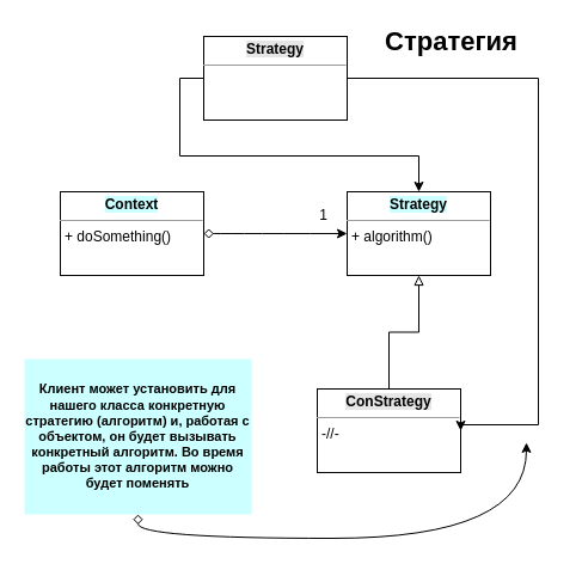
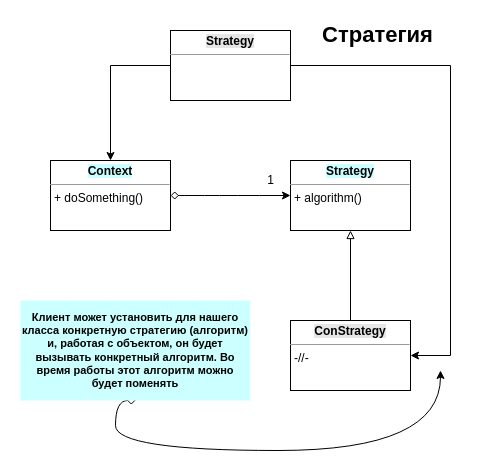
- <mxCell id="7" style="edgeStyle=orthogonalEdgeStyle;rounded=0;orthogonalLoop=1;jettySize=auto;html=1;exitX=0;exitY=0.5;exitDx=0;exitDy=0;endArrow=classic;endFill=1;" edge="1" parent="1" source="9" target="4"><mxGeometry relative="1" as="geometry" /></mxCell>
+ <mxCell id="7" style="edgeStyle=orthogonalEdgeStyle;rounded=0;orthogonalLoop=1;jettySize=auto;html=1;exitX=0;exitY=0.5;exitDx=0;exitDy=0;endArrow=classic;endFill=1;" edge="1" parent="1" source="9" target="3"><mxGeometry relative="1" as="geometry" /></mxCell>
- <mxCell id="6" value="&lt;p style=&quot;margin:0px;margin-top:4px;text-align:center;&quot;&gt;&lt;b style=&quot;background-color: rgb(230, 230, 230);&quot;&gt;ConStrategy&lt;/b&gt;&lt;/p&gt;&lt;hr size=&quot;1&quot;&gt;&lt;p style=&quot;margin:0px;margin-left:4px;&quot;&gt;-//-&lt;/p&gt;" style="verticalAlign=top;align=left;overflow=fill;fontSize=12;fontFamily=Helvetica;html=1;" vertex="1" parent="1"><mxGeometry x="265" y="325" width="120" height="70" as="geometry" /></mxCell>
+ <mxCell id="6" value="&lt;p style=&quot;margin:0px;margin-top:4px;text-align:center;&quot;&gt;&lt;b style=&quot;background-color: rgb(230, 230, 230);&quot;&gt;ConStrategy&lt;/b&gt;&lt;/p&gt;&lt;hr size=&quot;1&quot;&gt;&lt;p style=&quot;margin:0px;margin-left:4px;&quot;&gt;-//-&lt;/p&gt;" style="verticalAlign=top;align=left;overflow=fill;fontSize=12;fontFamily=Helvetica;html=1;" vertex="1" parent="1"><mxGeometry x="290" y="320" width="120" height="70" as="geometry" /></mxCell>
- <mxCell id="12" value="Клиент может установить для нашего класса конкретную стратегию (алгоритм) и, работая с объектом, он будет вызывать конкретный алгоритм. Во время работы этот алгоритм можно будет поменять" style="text;html=1;strokeColor=none;fillColor=#CCFFFF;align=center;verticalAlign=middle;whiteSpace=wrap;rounded=0;fontSize=11;fontStyle=1" vertex="1" parent="1"><mxGeometry x="20" y="300" width="190" height="130" as="geometry" /></mxCell>
+ <mxCell id="12" value="Клиент может установить для нашего класса конкретную стратегию (алгоритм) и, работая с объектом, он будет вызывать конкретный алгоритм. Во время работы этот алгоритм можно будет поменять" style="text;html=1;strokeColor=none;fillColor=#CCFFFF;align=center;verticalAlign=middle;whiteSpace=wrap;rounded=0;fontSize=11;fontStyle=1" vertex="1" parent="1"><mxGeometry x="20" y="300" width="230" height="100" as="geometry" /></mxCell>
